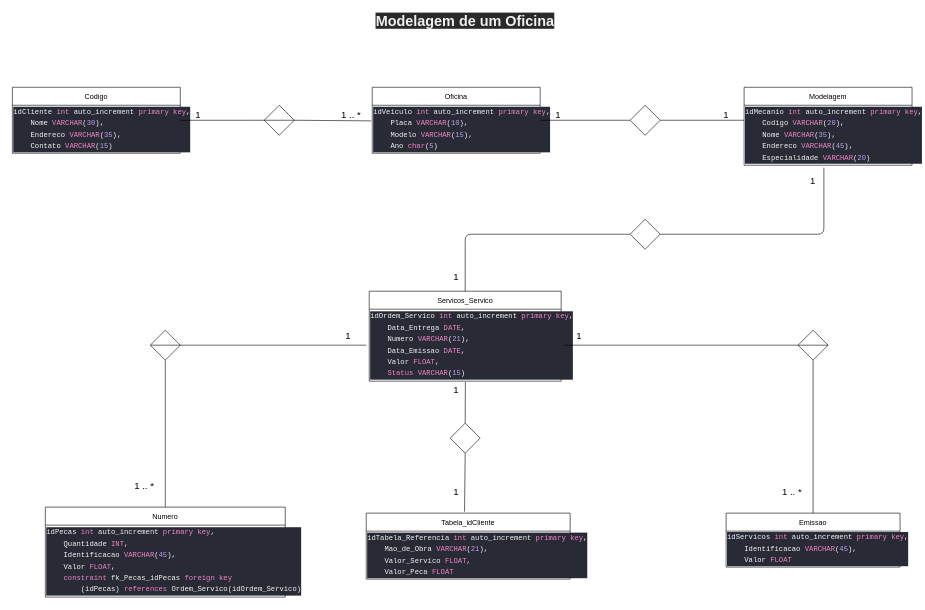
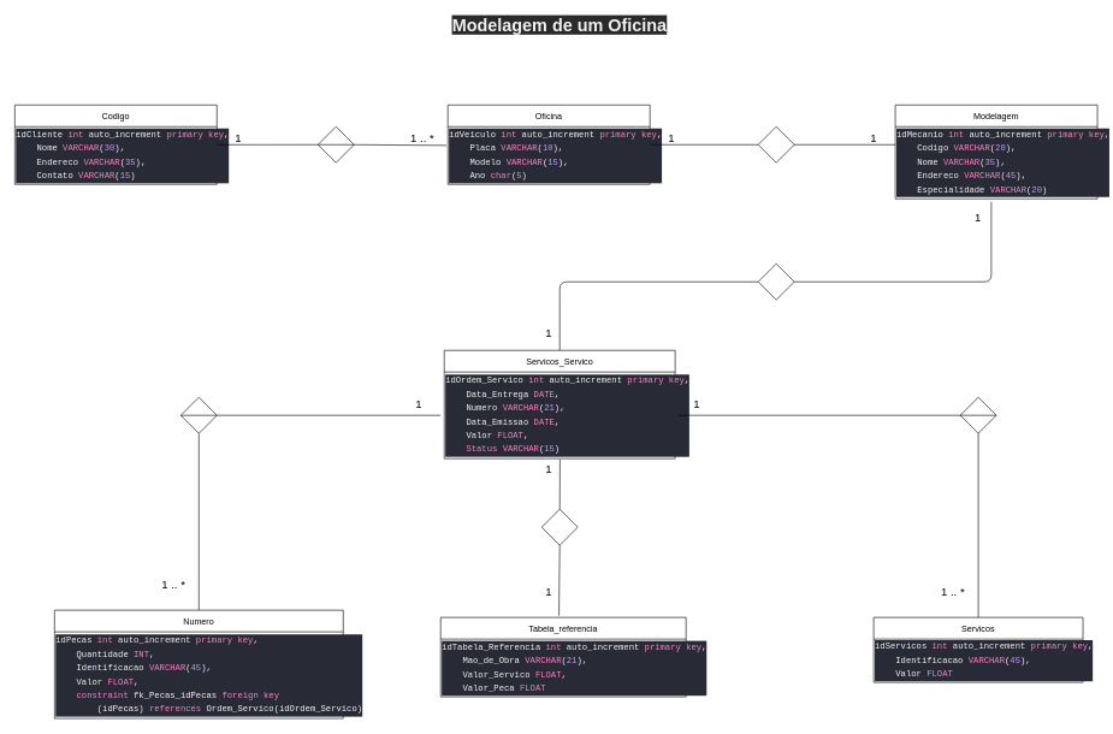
- <mxCell id="10" value="Tabela_idCliente" style="swimlane;fontStyle=0;childLayout=stackLayout;horizontal=1;startSize=30;horizontalStack=0;resizeParent=1;resizeParentMax=0;resizeLast=0;collapsible=1;marginBottom=0;" vertex="1" parent="1"><mxGeometry x="610" y="855" width="340" height="110" as="geometry" /></mxCell>
+ <mxCell id="10" value="Tabela_referencia" style="swimlane;fontStyle=0;childLayout=stackLayout;horizontal=1;startSize=30;horizontalStack=0;resizeParent=1;resizeParentMax=0;resizeLast=0;collapsible=1;marginBottom=0;" vertex="1" parent="1"><mxGeometry x="610" y="855" width="340" height="110" as="geometry" /></mxCell>
- <mxCell id="12" value="Emissao" style="swimlane;fontStyle=0;childLayout=stackLayout;horizontal=1;startSize=30;horizontalStack=0;resizeParent=1;resizeParentMax=0;resizeLast=0;collapsible=1;marginBottom=0;" vertex="1" parent="1"><mxGeometry x="1210" y="855" width="290" height="90" as="geometry" /></mxCell>
+ <mxCell id="12" value="Servicos" style="swimlane;fontStyle=0;childLayout=stackLayout;horizontal=1;startSize=30;horizontalStack=0;resizeParent=1;resizeParentMax=0;resizeLast=0;collapsible=1;marginBottom=0;" vertex="1" parent="1"><mxGeometry x="1210" y="855" width="290" height="90" as="geometry" /></mxCell>
